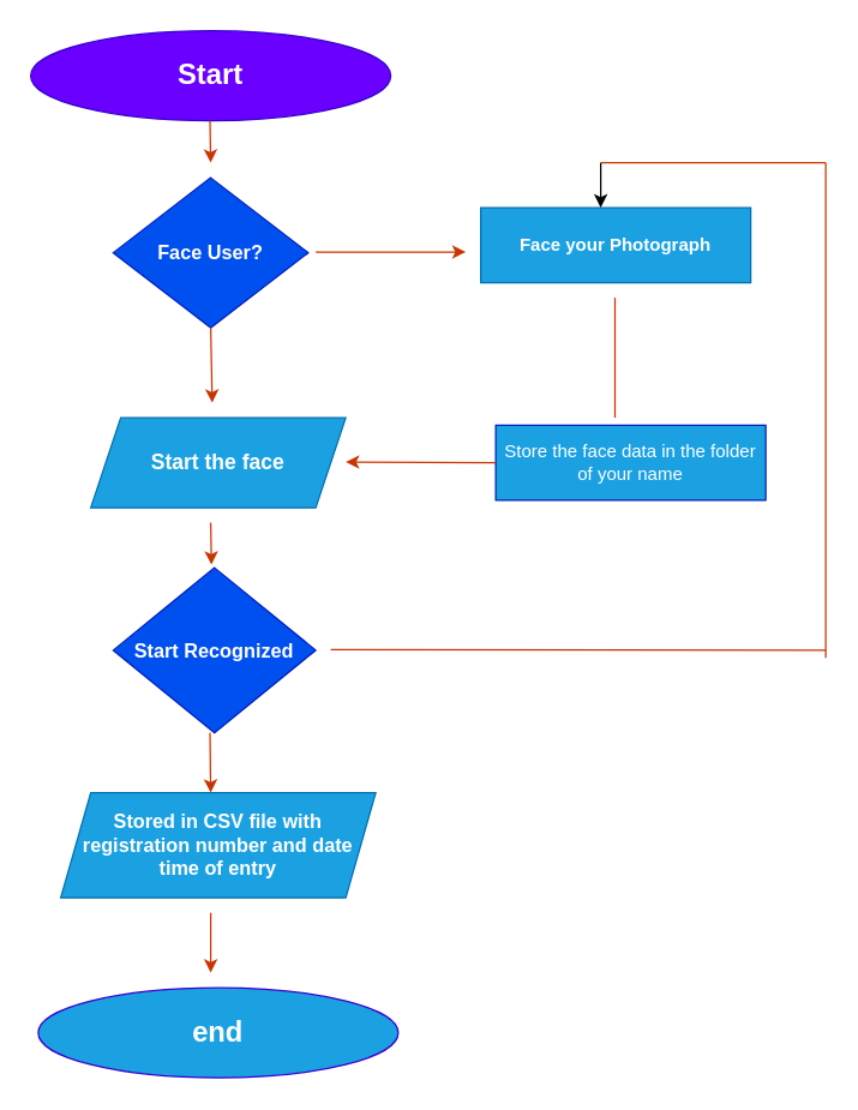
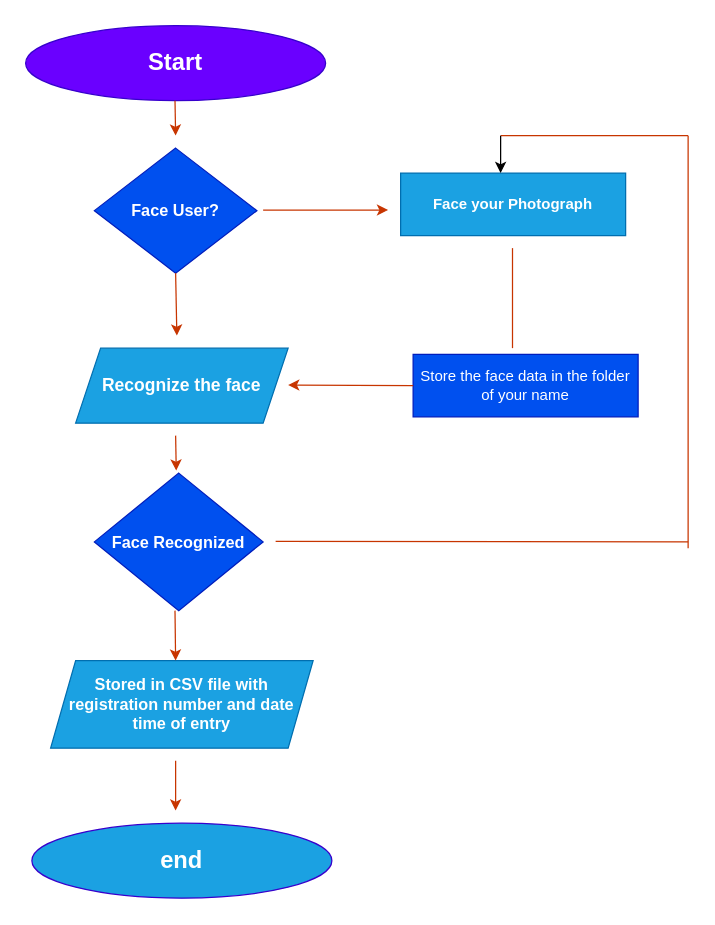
- <mxCell id="4" value="&lt;b&gt;&lt;font style=&quot;font-size: 14px;&quot;&gt;Start the face&lt;/font&gt;&lt;/b&gt;" style="shape=parallelogram;perimeter=parallelogramPerimeter;whiteSpace=wrap;html=1;fixedSize=1;fillColor=#1ba1e2;fontColor=#ffffff;strokeColor=#006EAF;" vertex="1" parent="1"><mxGeometry x="60" y="278" width="170" height="60" as="geometry" /></mxCell>
+ <mxCell id="4" value="&lt;b&gt;&lt;font style=&quot;font-size: 14px;&quot;&gt;Recognize the face&lt;/font&gt;&lt;/b&gt;" style="shape=parallelogram;perimeter=parallelogramPerimeter;whiteSpace=wrap;html=1;fixedSize=1;fillColor=#1ba1e2;fontColor=#ffffff;strokeColor=#006EAF;" vertex="1" parent="1"><mxGeometry x="60" y="278" width="170" height="60" as="geometry" /></mxCell>
- <mxCell id="14" value="Store the face data in the folder of your name" style="rounded=0;whiteSpace=wrap;html=1;fillColor=#1ba1e2;fontColor=#ffffff;strokeColor=#001DBC;" vertex="1" parent="1"><mxGeometry x="330" y="283" width="180" height="50" as="geometry" /></mxCell>
+ <mxCell id="14" value="Store the face data in the folder of your name" style="rounded=0;whiteSpace=wrap;html=1;fillColor=#0050ef;fontColor=#ffffff;strokeColor=#001DBC;" vertex="1" parent="1"><mxGeometry x="330" y="283" width="180" height="50" as="geometry" /></mxCell>
- <mxCell id="5" value="&lt;b&gt;&lt;font style=&quot;font-size: 13px;&quot;&gt;Start Recognized&lt;/font&gt;&lt;/b&gt;" style="rhombus;whiteSpace=wrap;html=1;fillColor=#0050ef;fontColor=#ffffff;strokeColor=#001DBC;" vertex="1" parent="1"><mxGeometry x="75" y="378" width="135" height="110" as="geometry" /></mxCell>
+ <mxCell id="5" value="&lt;b&gt;&lt;font style=&quot;font-size: 13px;&quot;&gt;Face Recognized&lt;/font&gt;&lt;/b&gt;" style="rhombus;whiteSpace=wrap;html=1;fillColor=#0050ef;fontColor=#ffffff;strokeColor=#001DBC;" vertex="1" parent="1"><mxGeometry x="75" y="378" width="135" height="110" as="geometry" /></mxCell>
